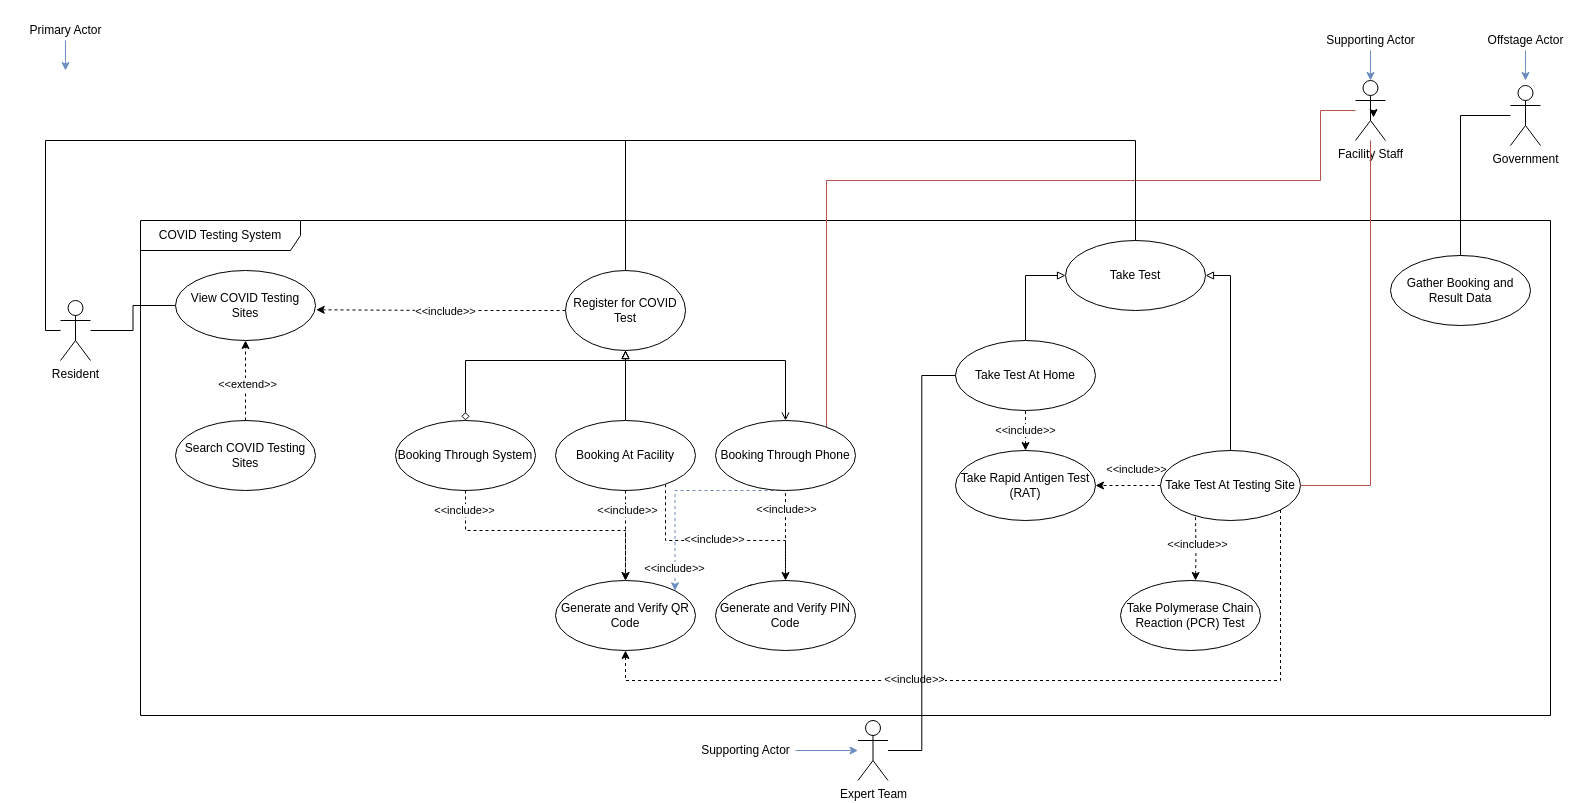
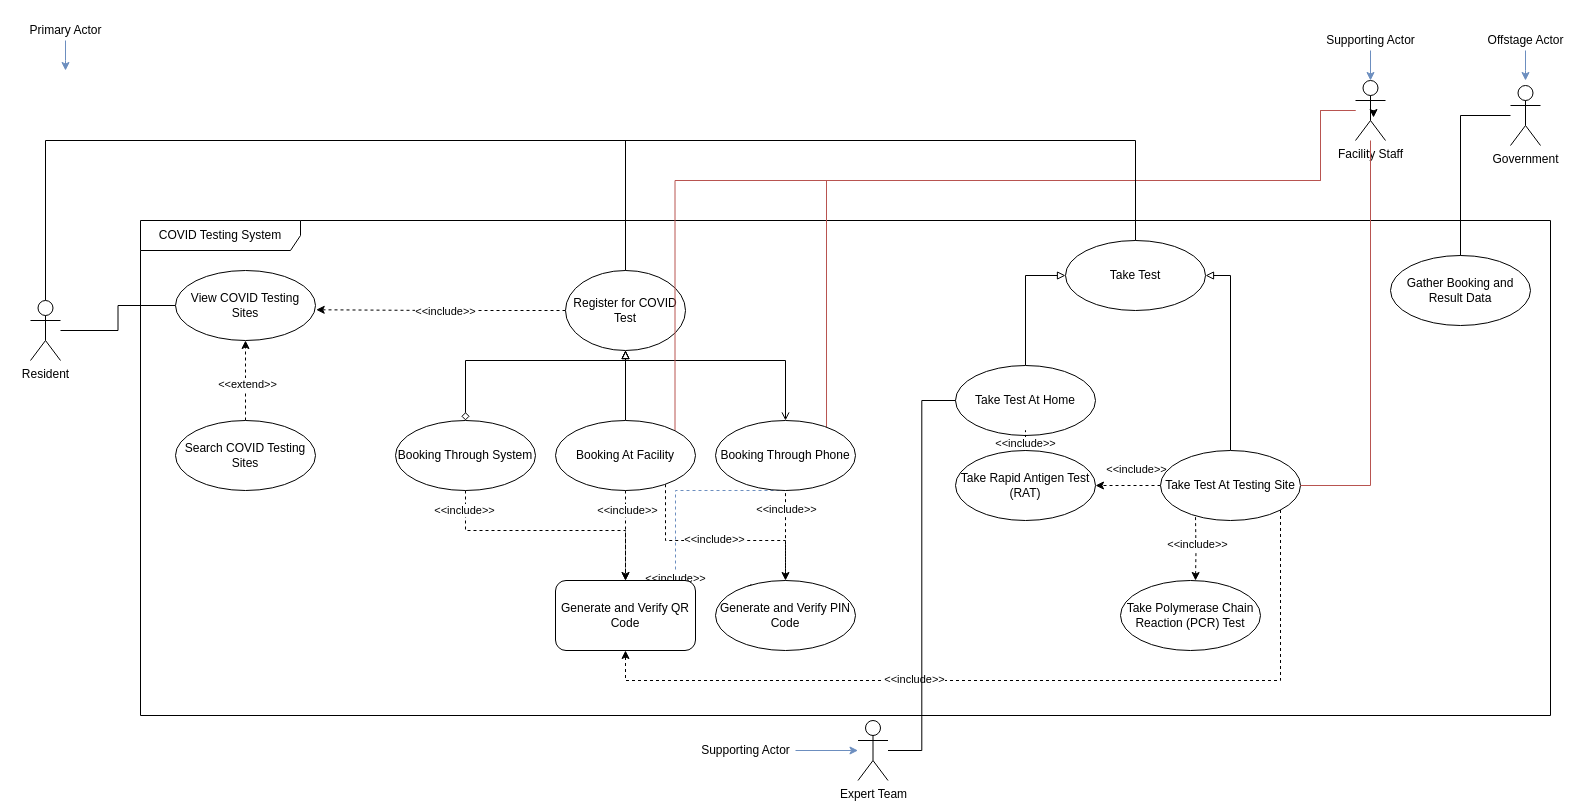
+ <mxCell id="19" style="edgeStyle=orthogonalEdgeStyle;rounded=0;orthogonalLoop=1;jettySize=auto;html=1;entryX=1;entryY=0;entryDx=0;entryDy=0;fillColor=#f8cecc;strokeColor=#b85450;endArrow=none;endFill=0;" parent="1" source="20" target="26" edge="1"><mxGeometry relative="1" as="geometry"><Array as="points"><mxPoint x="1320" y="110" /><mxPoint x="1320" y="180" /><mxPoint x="675" y="180" /></Array></mxGeometry></mxCell>
- <mxCell id="17" value="Resident" style="shape=umlActor;verticalLabelPosition=bottom;verticalAlign=top;html=1;" parent="1" vertex="1"><mxGeometry x="60" y="300" width="30" height="60" as="geometry" /></mxCell>
+ <mxCell id="17" value="Resident" style="shape=umlActor;verticalLabelPosition=bottom;verticalAlign=top;html=1;" parent="1" vertex="1"><mxGeometry x="30" y="300" width="30" height="60" as="geometry" /></mxCell>
- <mxCell id="35" value="Take Test At Home" style="ellipse;whiteSpace=wrap;html=1;" parent="1" vertex="1"><mxGeometry x="955" y="340" width="140" height="70" as="geometry" /></mxCell>
+ <mxCell id="35" value="Take Test At Home" style="ellipse;whiteSpace=wrap;html=1;" parent="1" vertex="1"><mxGeometry x="955" y="365" width="140" height="70" as="geometry" /></mxCell>
- <mxCell id="30" value="Generate and Verify QR Code" style="ellipse;whiteSpace=wrap;html=1;" parent="1" vertex="1"><mxGeometry x="555" y="580" width="140" height="70" as="geometry" /></mxCell>
+ <mxCell id="30" value="Generate and Verify QR Code" style="whiteSpace=wrap;html=1;rounded=1;" parent="1" vertex="1"><mxGeometry x="555" y="580" width="140" height="70" as="geometry" /></mxCell>
